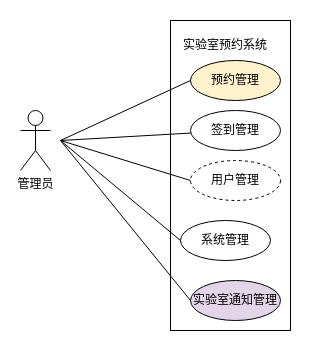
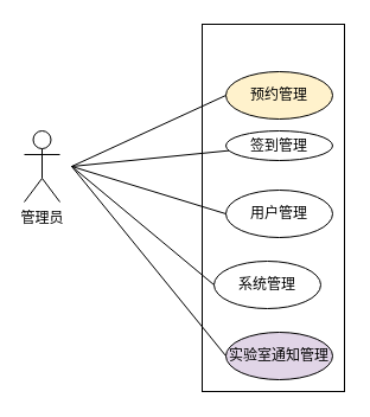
- <mxCell id="9" value="实验室预约系统" style="text;html=1;strokeColor=none;fillColor=none;align=center;verticalAlign=middle;whiteSpace=wrap;rounded=0;" vertex="1" parent="1"><mxGeometry x="180" y="30" width="90" height="30" as="geometry" /></mxCell>
- <mxCell id="5" value="签到管理" style="ellipse;whiteSpace=wrap;html=1;" vertex="1" parent="1"><mxGeometry x="190" y="110" width="90" height="40" as="geometry" /></mxCell>
+ <mxCell id="5" value="签到管理" style="ellipse;whiteSpace=wrap;html=1;" vertex="1" parent="1"><mxGeometry x="190" y="110" width="90" height="25" as="geometry" /></mxCell>
- <mxCell id="6" value="用户管理" style="ellipse;whiteSpace=wrap;html=1;dashed=1;" vertex="1" parent="1"><mxGeometry x="190" y="160" width="90" height="40" as="geometry" /></mxCell>
+ <mxCell id="6" value="用户管理" style="ellipse;whiteSpace=wrap;html=1;" vertex="1" parent="1"><mxGeometry x="190" y="160" width="90" height="40" as="geometry" /></mxCell>
